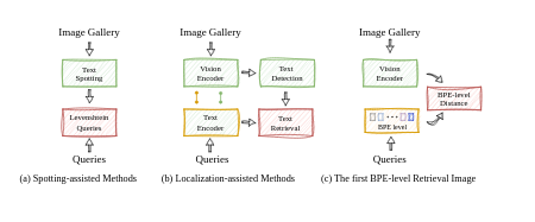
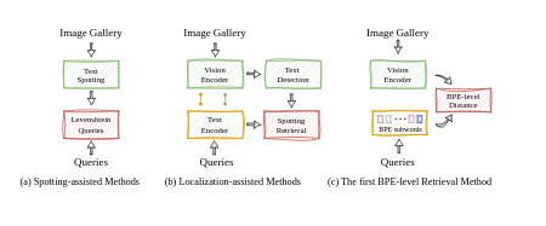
- <mxCell id="22" value="&lt;div style=&quot;line-height: 80%;&quot;&gt;&lt;div&gt;&lt;font style=&quot;font-size: 9px; line-height: 80%;&quot; face=&quot;Comic Sans MS&quot;&gt;Text&lt;/font&gt;&lt;/div&gt;&lt;div&gt;&lt;font style=&quot;font-size: 9px; line-height: 80%;&quot; face=&quot;Comic Sans MS&quot;&gt;Retrieval&lt;/font&gt;&lt;/div&gt;&lt;/div&gt;" style="rounded=0;whiteSpace=wrap;html=1;sketch=1;curveFitting=1;jiggle=2;fillColor=#f8cecc;strokeColor=#b85450;" parent="12" vertex="1"><mxGeometry x="94" y="101.5" width="60" height="30" as="geometry" /></mxCell>
+ <mxCell id="22" value="&lt;div style=&quot;line-height: 80%;&quot;&gt;&lt;div&gt;&lt;font style=&quot;font-size: 9px; line-height: 80%;&quot; face=&quot;Comic Sans MS&quot;&gt;Spotting&lt;/font&gt;&lt;/div&gt;&lt;div&gt;&lt;font style=&quot;font-size: 9px; line-height: 80%;&quot; face=&quot;Comic Sans MS&quot;&gt;Retrieval&lt;/font&gt;&lt;/div&gt;&lt;/div&gt;" style="rounded=0;whiteSpace=wrap;html=1;sketch=1;curveFitting=1;jiggle=2;fillColor=#f8cecc;strokeColor=#b85450;" parent="12" vertex="1"><mxGeometry x="94" y="101.5" width="60" height="30" as="geometry" /></mxCell>
- <mxCell id="43" value="&lt;font style=&quot;font-size: 8px;&quot; face=&quot;Comic Sans MS&quot;&gt;BPE level&lt;/font&gt;" style="text;html=1;whiteSpace=wrap;strokeColor=none;fillColor=none;align=center;verticalAlign=middle;rounded=0;" parent="34" vertex="1"><mxGeometry x="0.5" y="13" width="60" height="12.5" as="geometry" /></mxCell>
+ <mxCell id="43" value="&lt;font style=&quot;font-size: 8px;&quot; face=&quot;Comic Sans MS&quot;&gt;BPE subwords&lt;/font&gt;" style="text;html=1;whiteSpace=wrap;strokeColor=none;fillColor=none;align=center;verticalAlign=middle;rounded=0;" parent="34" vertex="1"><mxGeometry x="0.5" y="13" width="60" height="12.5" as="geometry" /></mxCell>
- <mxCell id="11" value="(c) The first BPE-level Retrieval Image" style="text;whiteSpace=wrap;fontFamily=Comic Sans MS;fontSize=11;" parent="1" vertex="1"><mxGeometry x="358.25" y="187" width="219.5" height="40" as="geometry" /></mxCell>
+ <mxCell id="11" value="(c) The first BPE-level Retrieval Method" style="text;whiteSpace=wrap;fontFamily=Comic Sans MS;fontSize=11;" parent="1" vertex="1"><mxGeometry x="358.25" y="187" width="219.5" height="40" as="geometry" /></mxCell>
